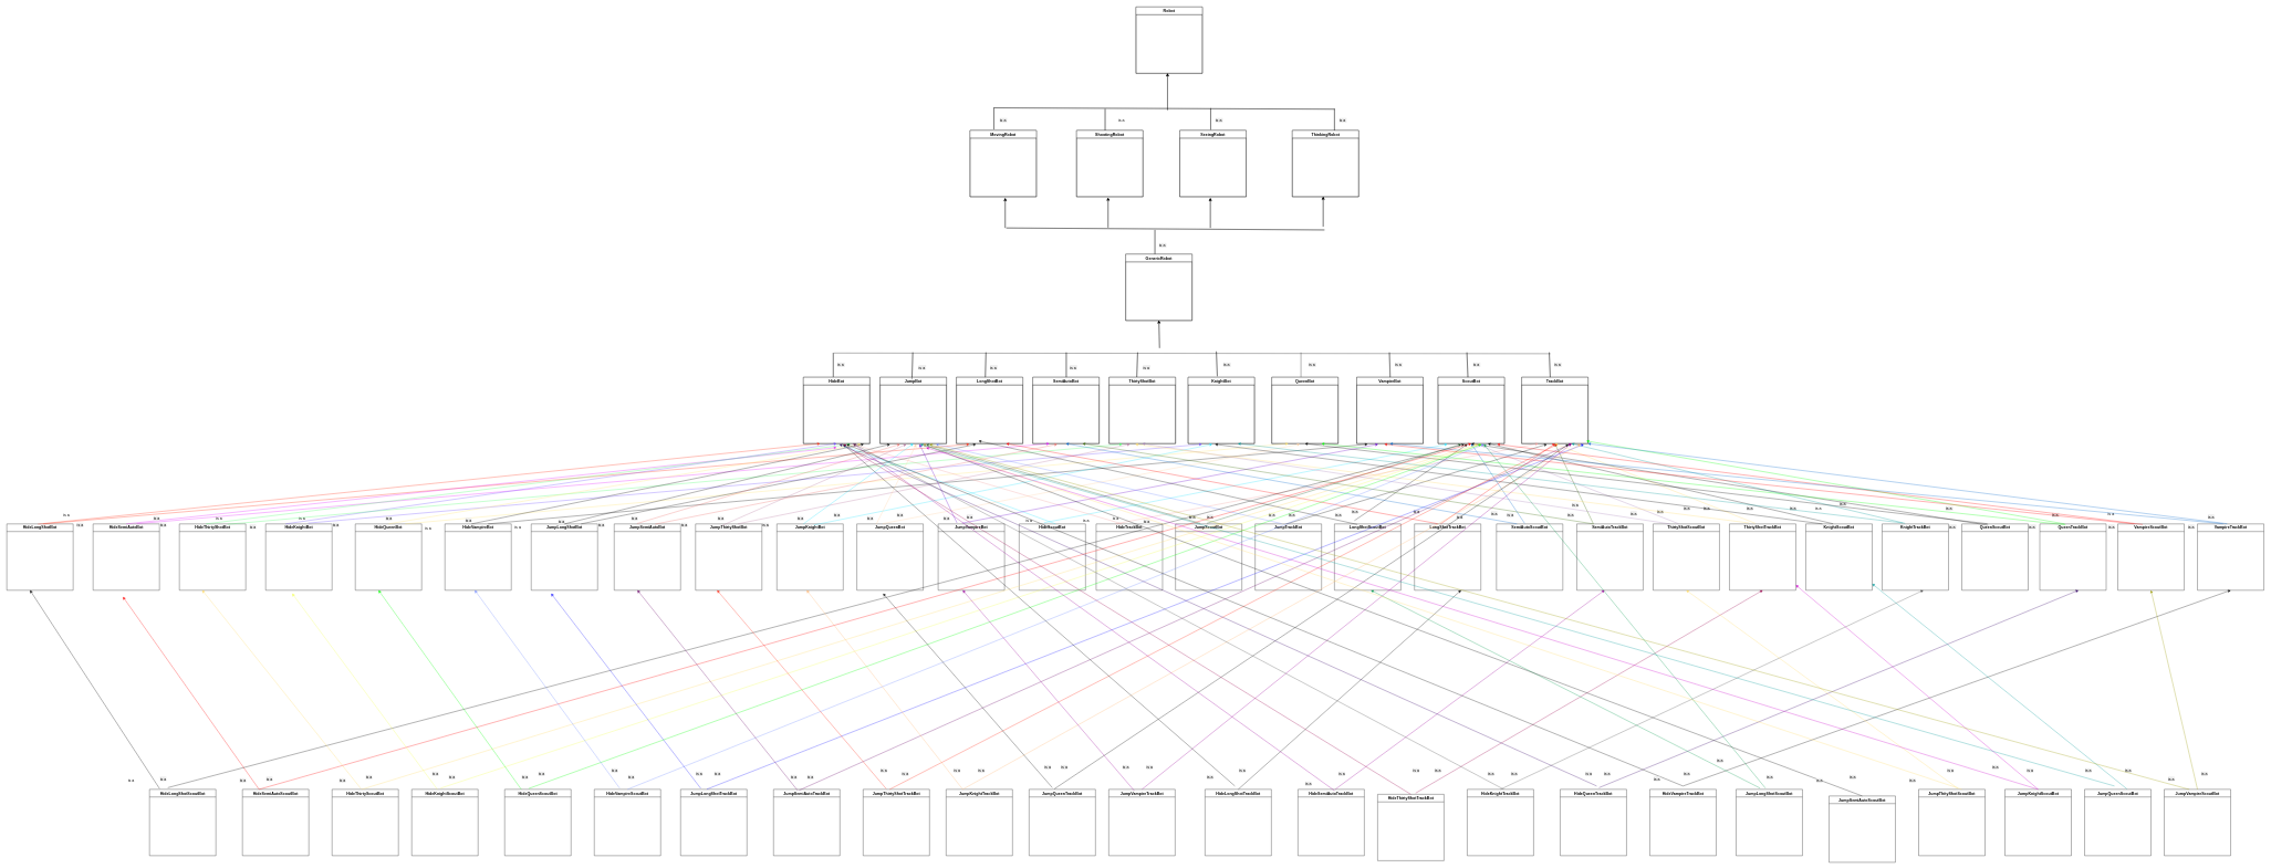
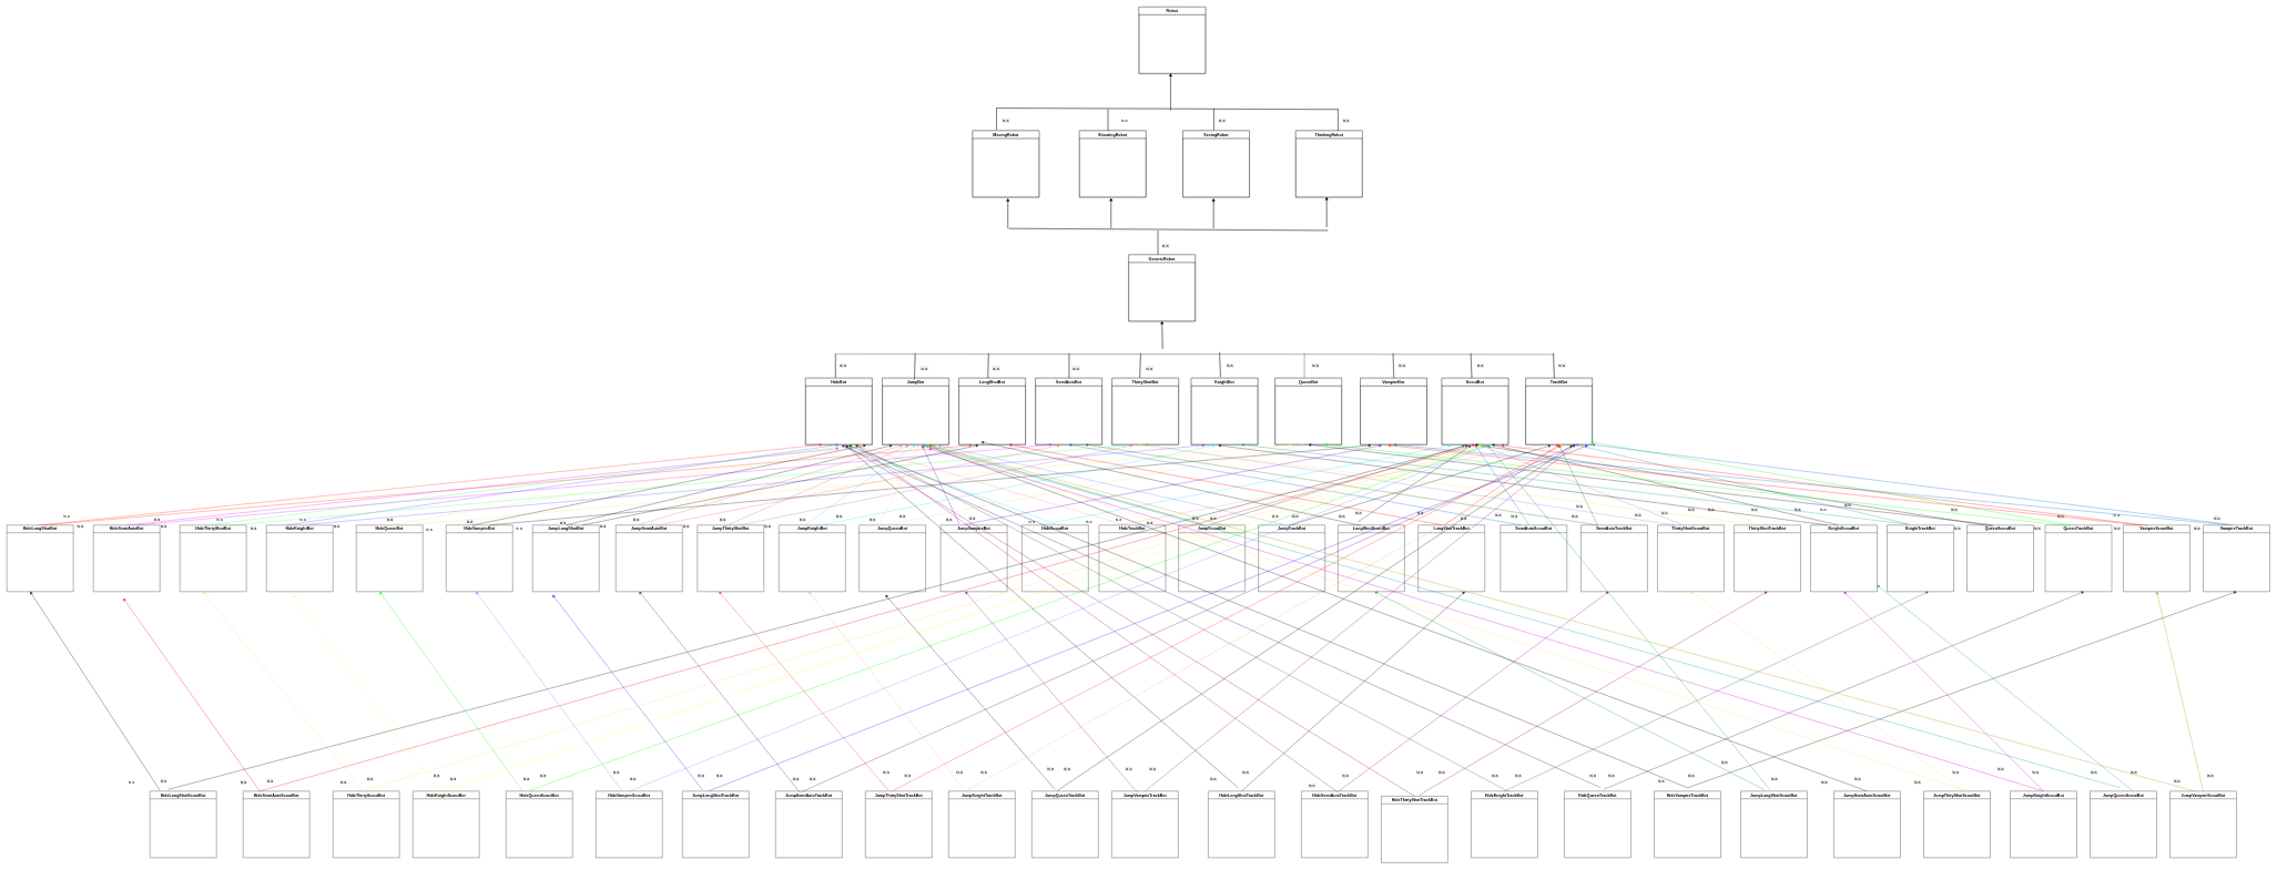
- <mxCell id="342" value="" style="endArrow=classic;html=1;rounded=0;exitX=0.5;exitY=0;exitDx=0;exitDy=0;strokeColor=#CC00CC;" parent="1" source="256" target="111" edge="1"><mxGeometry width="50" height="50" relative="1" as="geometry"><mxPoint x="5840" y="2158" as="sourcePoint" /><mxPoint x="5890" y="2108" as="targetPoint" /></mxGeometry></mxCell>
+ <mxCell id="342" value="" style="endArrow=classic;html=1;rounded=0;exitX=0.5;exitY=0;exitDx=0;exitDy=0;entryX=0.5;entryY=1;entryDx=0;entryDy=0;strokeColor=#CC00CC;" parent="1" source="256" target="112" edge="1"><mxGeometry width="50" height="50" relative="1" as="geometry"><mxPoint x="5840" y="2158" as="sourcePoint" /><mxPoint x="5890" y="2108" as="targetPoint" /></mxGeometry></mxCell>
- <mxCell id="254" value="JumpSemiAutoScoutBot" style="swimlane;whiteSpace=wrap;html=1;" parent="1" vertex="1"><mxGeometry x="5510" y="2398" width="200" height="200" as="geometry" /></mxCell>
+ <mxCell id="254" value="JumpSemiAutoScoutBot" style="swimlane;whiteSpace=wrap;html=1;" parent="1" vertex="1"><mxGeometry x="5510" y="2378" width="200" height="200" as="geometry" /></mxCell>
